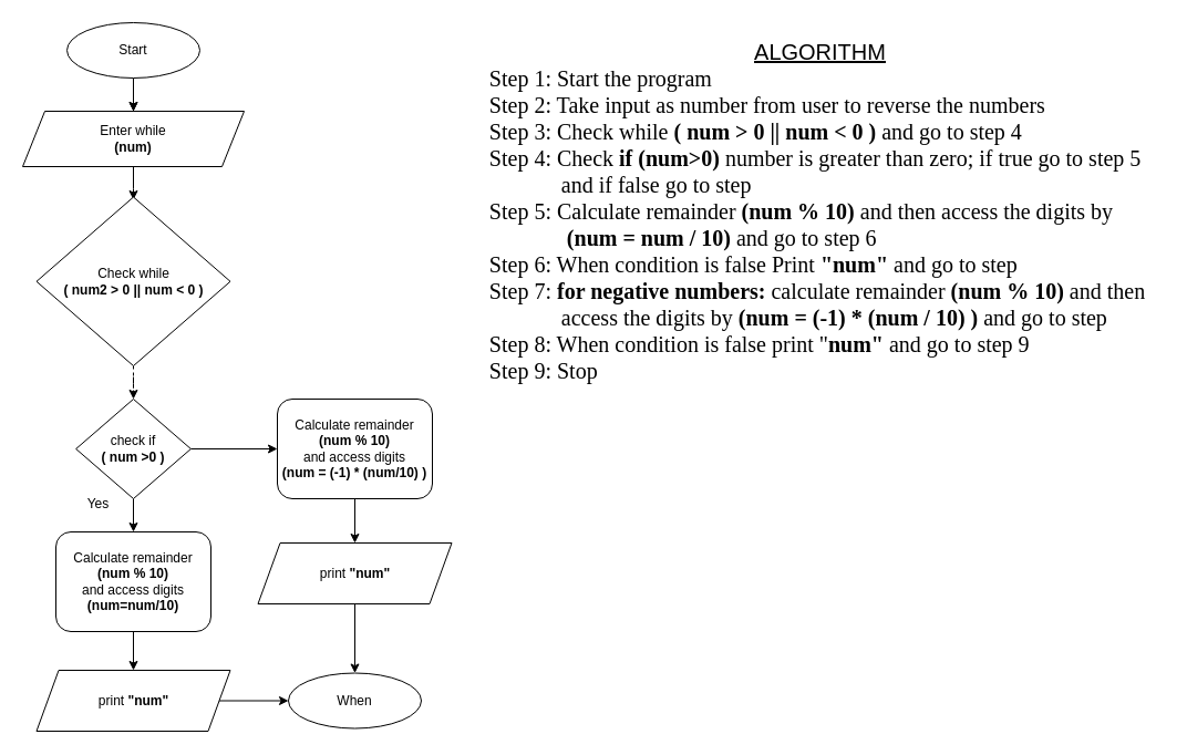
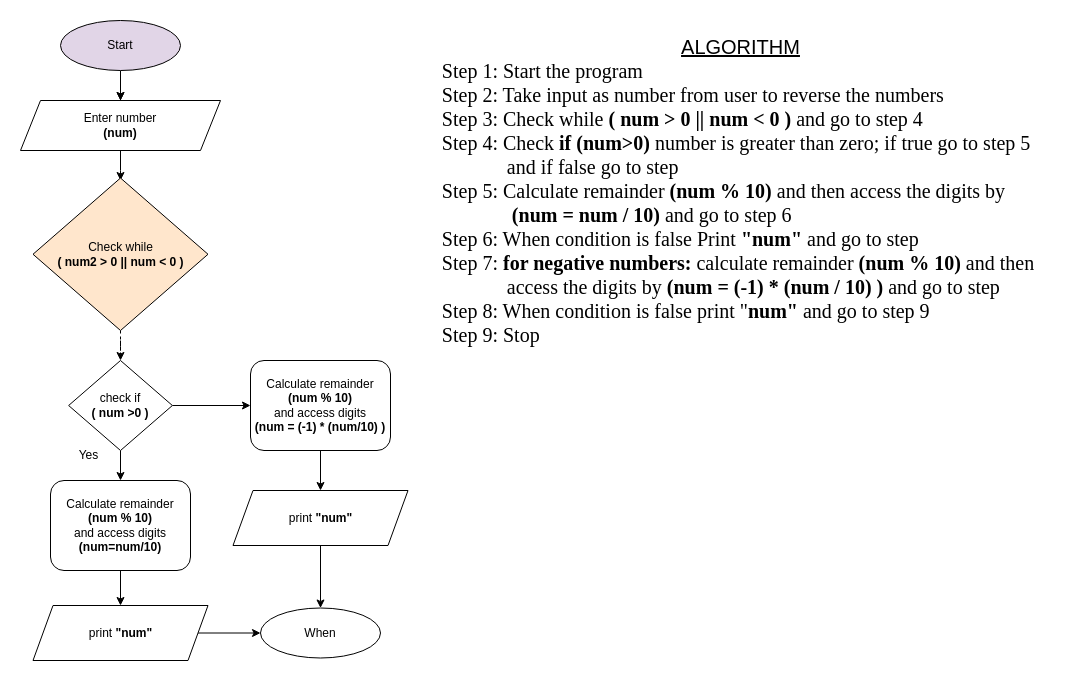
- <mxCell id="7" value="Start" style="ellipse;whiteSpace=wrap;html=1;" parent="1" vertex="1"><mxGeometry x="60" y="20" width="120" height="50" as="geometry" /></mxCell>
+ <mxCell id="7" value="Start" style="ellipse;whiteSpace=wrap;html=1;fillColor=#e1d5e7;" parent="1" vertex="1"><mxGeometry x="60" y="20" width="120" height="50" as="geometry" /></mxCell>
- <mxCell id="5" value="Enter while &lt;br&gt;&lt;b&gt;(num)&lt;/b&gt;" style="shape=parallelogram;perimeter=parallelogramPerimeter;whiteSpace=wrap;html=1;fixedSize=1;" parent="1" vertex="1"><mxGeometry x="20" y="100" width="200" height="50" as="geometry" /></mxCell>
+ <mxCell id="5" value="Enter number &lt;br&gt;&lt;b&gt;(num)&lt;/b&gt;" style="shape=parallelogram;perimeter=parallelogramPerimeter;whiteSpace=wrap;html=1;fixedSize=1;" parent="1" vertex="1"><mxGeometry x="20" y="100" width="200" height="50" as="geometry" /></mxCell>
- <mxCell id="11" value="Check while&lt;br&gt;&lt;b&gt;( num2 &amp;gt; 0 || num &amp;lt; 0 )&lt;/b&gt;" style="rhombus;whiteSpace=wrap;html=1;" parent="1" vertex="1"><mxGeometry x="32.5" y="177.5" width="175" height="152.5" as="geometry" /></mxCell>
+ <mxCell id="11" value="Check while&lt;br&gt;&lt;b&gt;( num2 &amp;gt; 0 || num &amp;lt; 0 )&lt;/b&gt;" style="rhombus;whiteSpace=wrap;html=1;fillColor=#ffe6cc;" parent="1" vertex="1"><mxGeometry x="32.5" y="177.5" width="175" height="152.5" as="geometry" /></mxCell>
